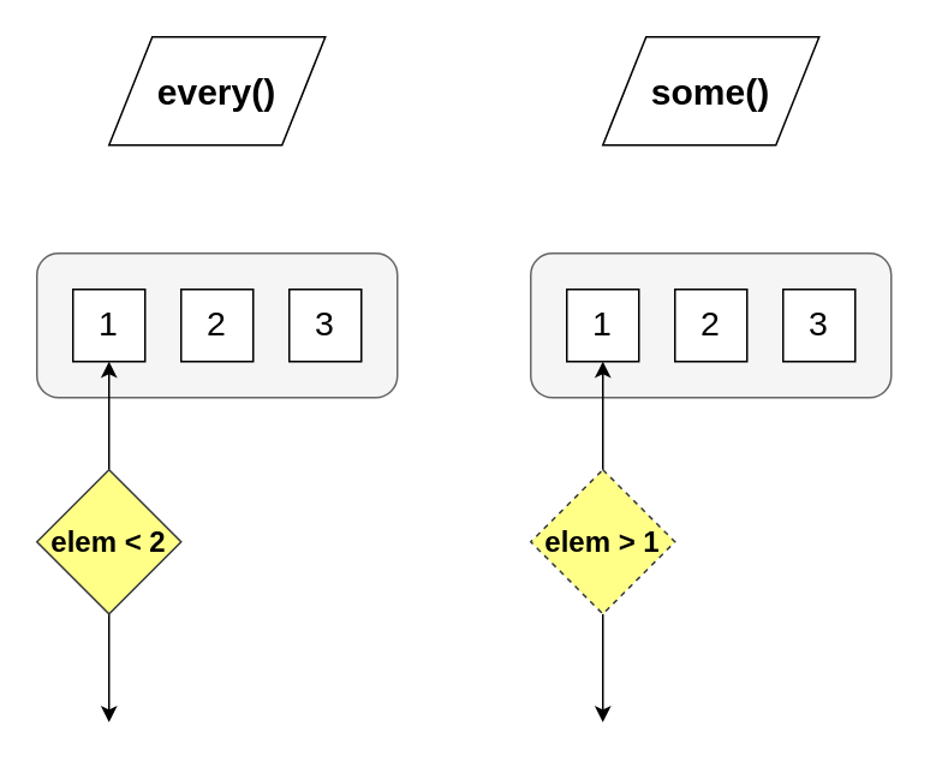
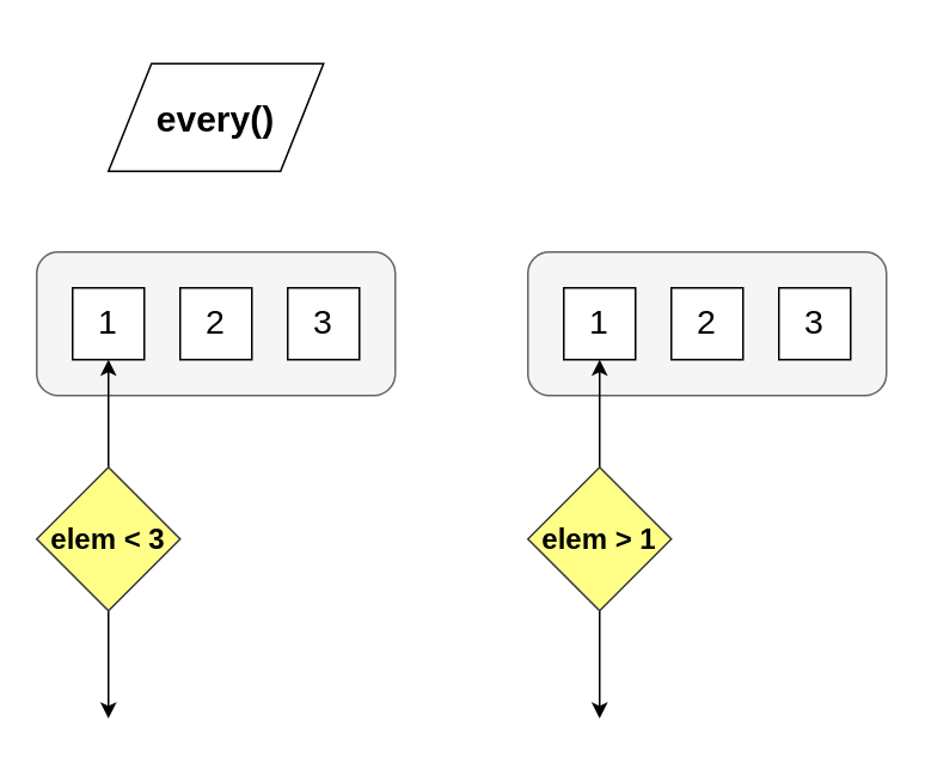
- <mxCell id="9" value="every()" style="shape=parallelogram;perimeter=parallelogramPerimeter;whiteSpace=wrap;html=1;fontSize=20;fontStyle=1;" vertex="1" parent="1"><mxGeometry x="60" y="20" width="120" height="60" as="geometry" /></mxCell>
+ <mxCell id="9" value="every()" style="shape=parallelogram;perimeter=parallelogramPerimeter;whiteSpace=wrap;html=1;fontSize=20;fontStyle=1;" vertex="1" parent="1"><mxGeometry x="60" y="35" width="120" height="60" as="geometry" /></mxCell>
- <mxCell id="17" value="some()" style="shape=parallelogram;perimeter=parallelogramPerimeter;whiteSpace=wrap;html=1;fontSize=20;fontStyle=1;" vertex="1" parent="1"><mxGeometry x="334" y="20" width="120" height="60" as="geometry" /></mxCell>
- <mxCell id="8" value="elem &amp;lt; 2" style="rhombus;whiteSpace=wrap;html=1;fontSize=16;fontStyle=1;fillColor=#ffff88;strokeColor=#36393d;" vertex="1" parent="1"><mxGeometry x="20" y="260" width="80" height="80" as="geometry" /></mxCell>
+ <mxCell id="8" value="elem &amp;lt; 3" style="rhombus;whiteSpace=wrap;html=1;fontSize=16;fontStyle=1;fillColor=#ffff88;strokeColor=#36393d;" vertex="1" parent="1"><mxGeometry x="20" y="260" width="80" height="80" as="geometry" /></mxCell>
- <mxCell id="16" value="elem &amp;gt; 1" style="rhombus;whiteSpace=wrap;html=1;fontSize=16;fontStyle=1;fillColor=#ffff88;strokeColor=#36393d;dashed=1;" vertex="1" parent="1"><mxGeometry x="294" y="260" width="80" height="80" as="geometry" /></mxCell>
+ <mxCell id="16" value="elem &amp;gt; 1" style="rhombus;whiteSpace=wrap;html=1;fontSize=16;fontStyle=1;fillColor=#ffff88;strokeColor=#36393d;" vertex="1" parent="1"><mxGeometry x="294" y="260" width="80" height="80" as="geometry" /></mxCell>
